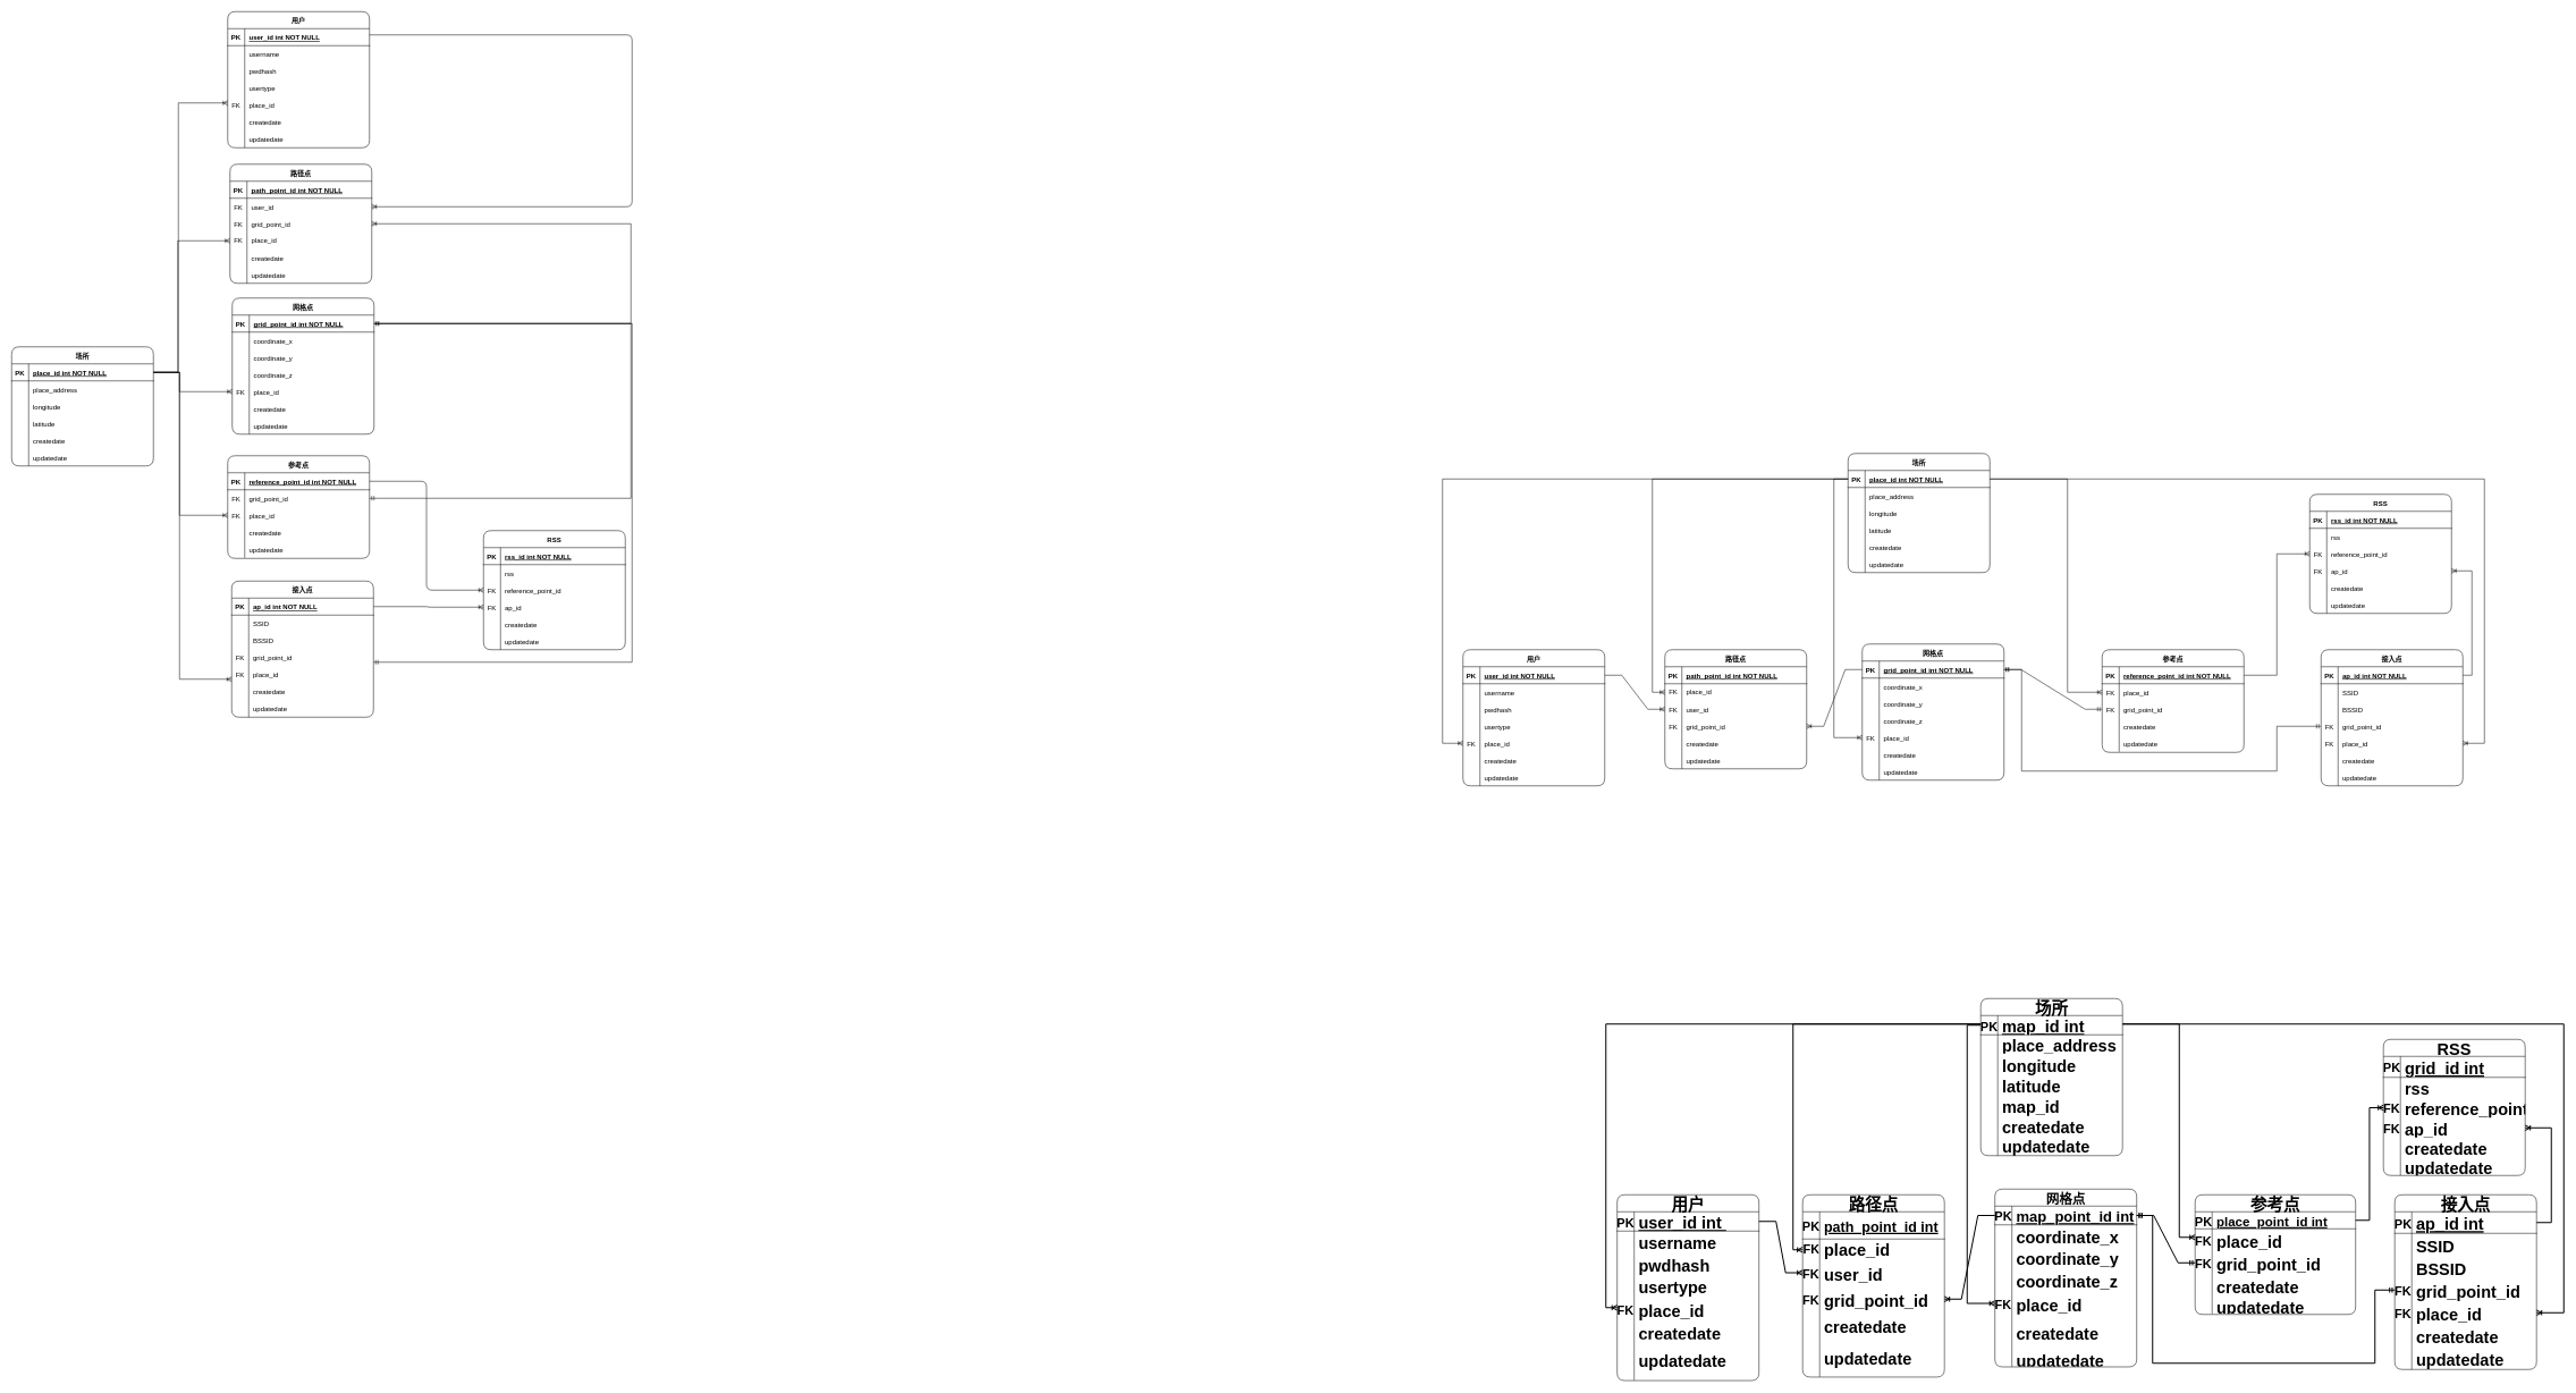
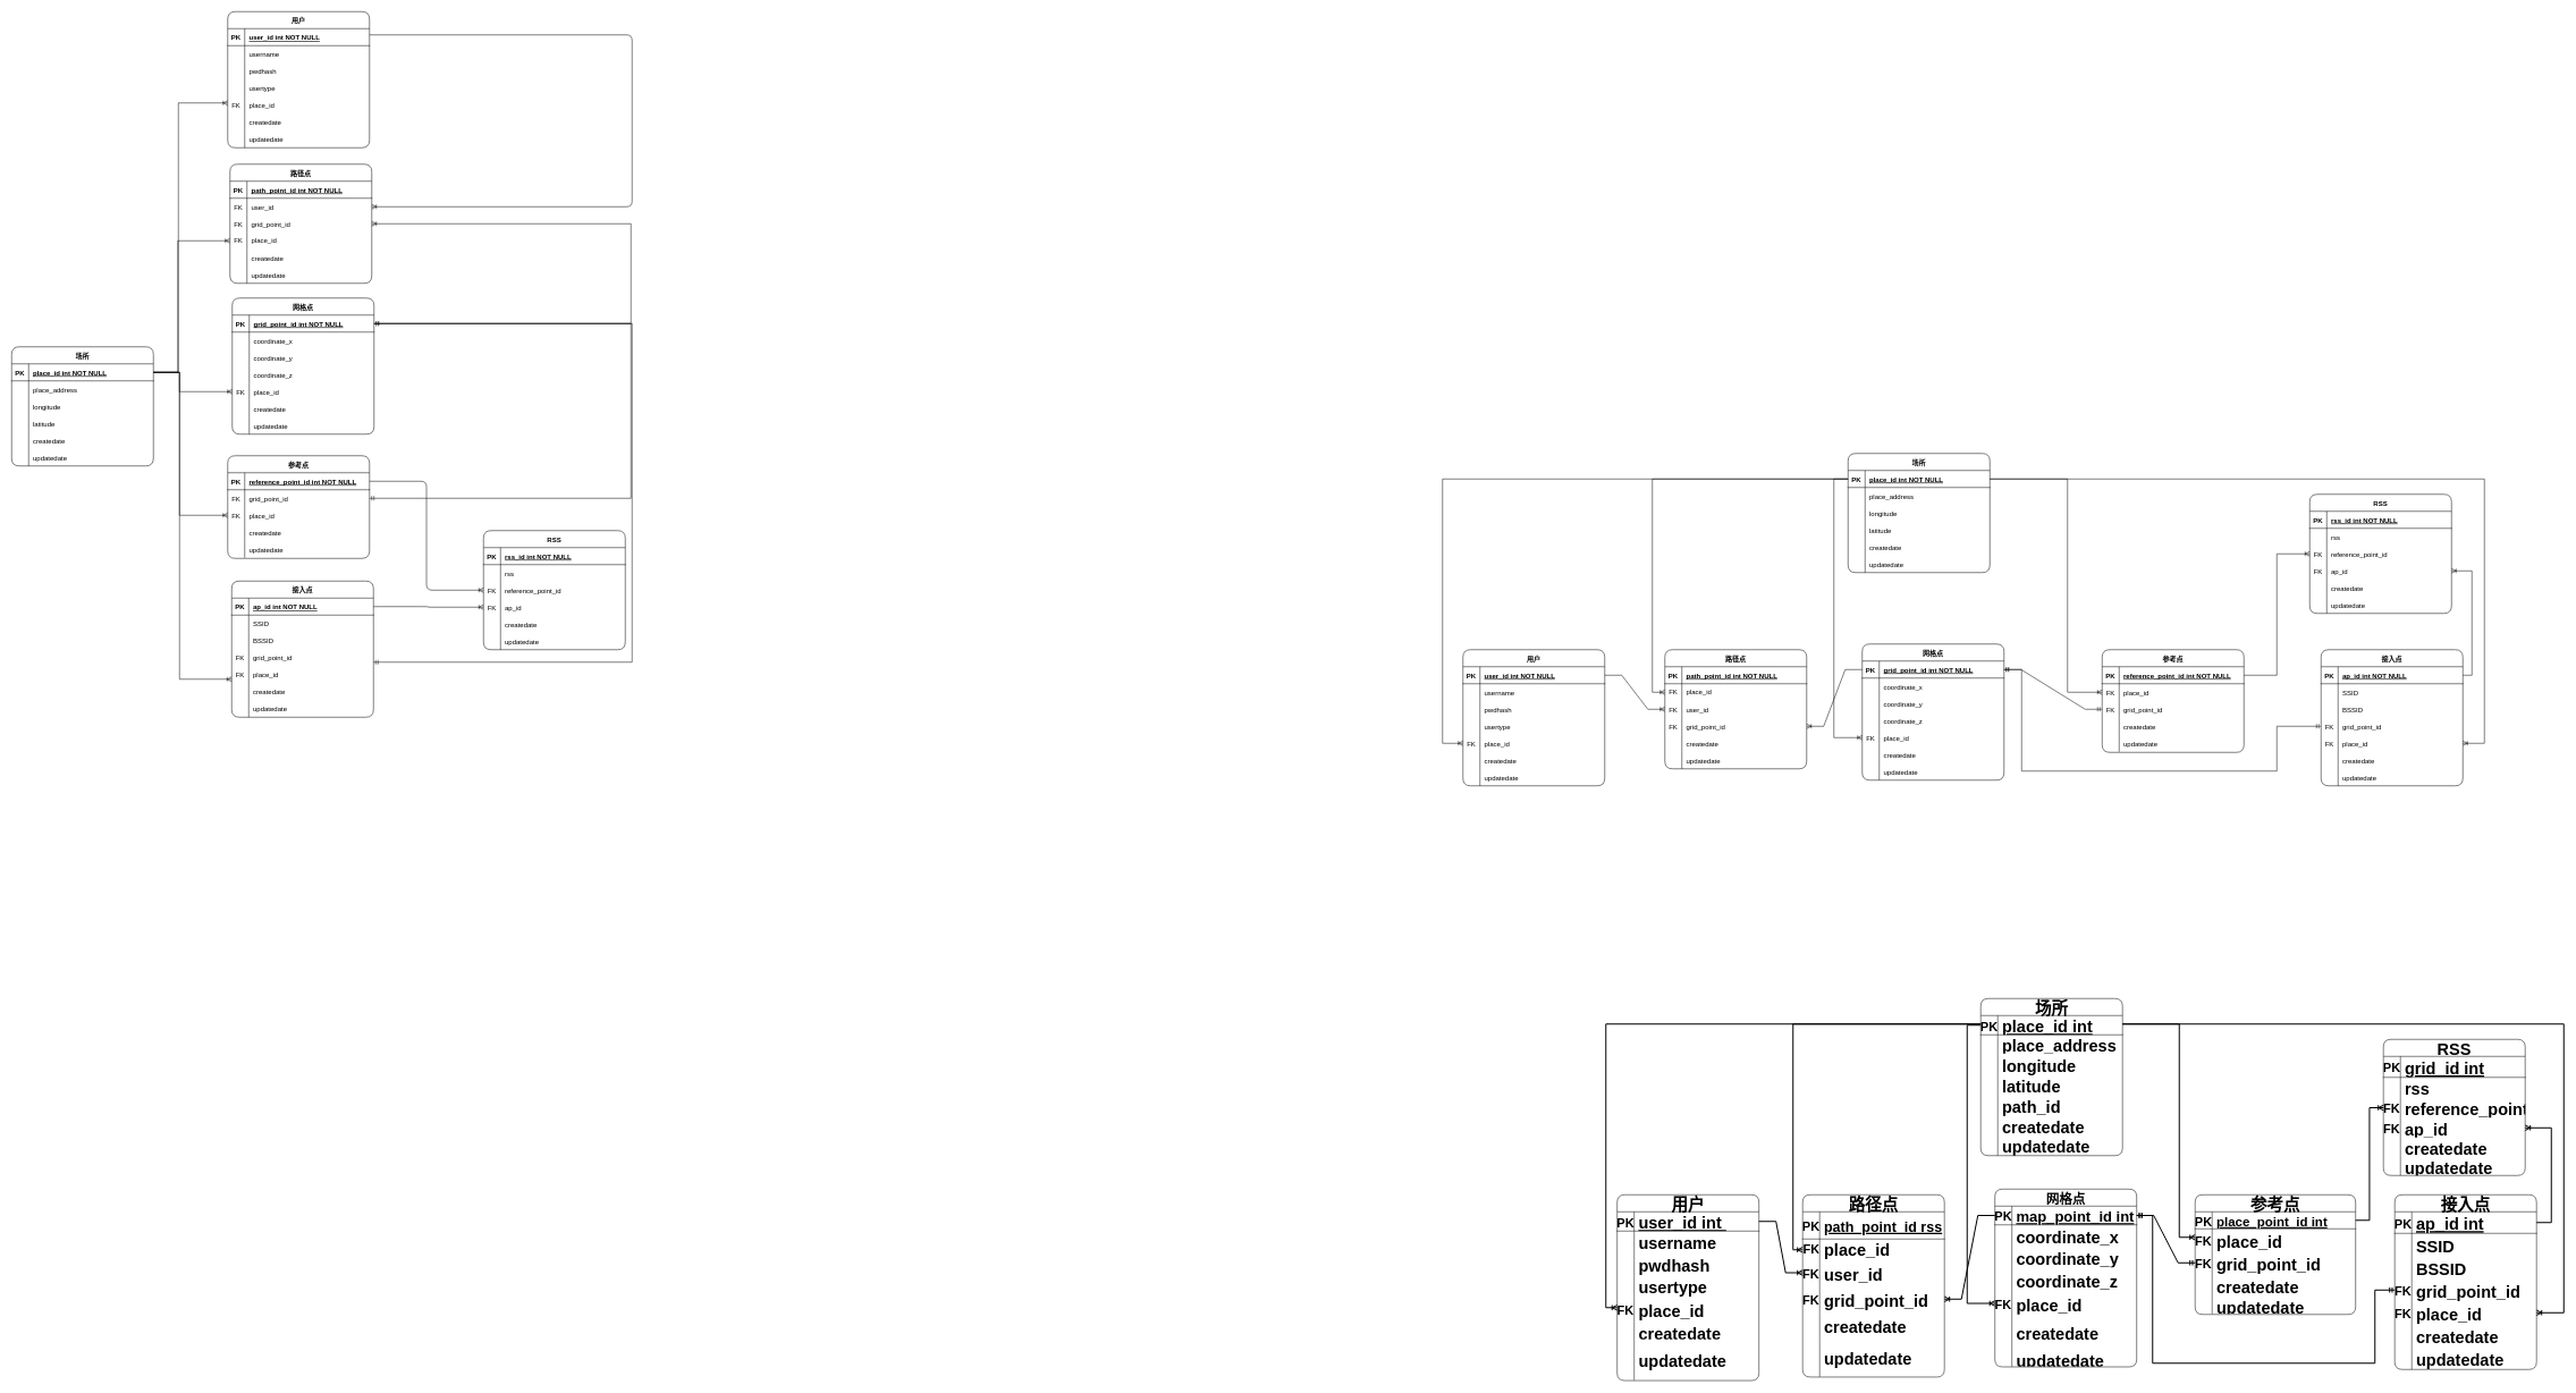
- <mxCell id="305" value="map_id int" style="shape=partialRectangle;overflow=hidden;connectable=0;fillColor=none;top=0;left=0;bottom=0;right=0;align=left;spacingLeft=6;fontStyle=5;labelBackgroundColor=none;rounded=1;fontSize=29;" vertex="1" parent="303"><mxGeometry x="30" width="220" height="34" as="geometry"><mxRectangle width="220" height="34" as="alternateBounds" /></mxGeometry></mxCell>
+ <mxCell id="305" value="place_id int" style="shape=partialRectangle;overflow=hidden;connectable=0;fillColor=none;top=0;left=0;bottom=0;right=0;align=left;spacingLeft=6;fontStyle=5;labelBackgroundColor=none;rounded=1;fontSize=29;" vertex="1" parent="303"><mxGeometry x="30" width="220" height="34" as="geometry"><mxRectangle width="220" height="34" as="alternateBounds" /></mxGeometry></mxCell>
- <mxCell id="317" value="map_id" style="shape=partialRectangle;connectable=0;fillColor=none;top=0;left=0;bottom=0;right=0;align=left;spacingLeft=6;overflow=hidden;fontSize=29;fontStyle=1" vertex="1" parent="315"><mxGeometry x="30" width="220" height="37" as="geometry"><mxRectangle width="220" height="37" as="alternateBounds" /></mxGeometry></mxCell>
+ <mxCell id="317" value="path_id" style="shape=partialRectangle;connectable=0;fillColor=none;top=0;left=0;bottom=0;right=0;align=left;spacingLeft=6;overflow=hidden;fontSize=29;fontStyle=1" vertex="1" parent="315"><mxGeometry x="30" width="220" height="37" as="geometry"><mxRectangle width="220" height="37" as="alternateBounds" /></mxGeometry></mxCell>
- <mxCell id="406" value="path_point_id int" style="shape=partialRectangle;connectable=0;fillColor=none;top=0;left=0;bottom=0;right=0;align=left;spacingLeft=6;fontStyle=5;overflow=hidden;labelBackgroundColor=none;rounded=1;fontSize=25;" vertex="1" parent="404"><mxGeometry x="30" width="220" height="48" as="geometry"><mxRectangle width="220" height="48" as="alternateBounds" /></mxGeometry></mxCell>
+ <mxCell id="406" value="path_point_id rss" style="shape=partialRectangle;connectable=0;fillColor=none;top=0;left=0;bottom=0;right=0;align=left;spacingLeft=6;fontStyle=5;overflow=hidden;labelBackgroundColor=none;rounded=1;fontSize=25;" vertex="1" parent="404"><mxGeometry x="30" width="220" height="48" as="geometry"><mxRectangle width="220" height="48" as="alternateBounds" /></mxGeometry></mxCell>
